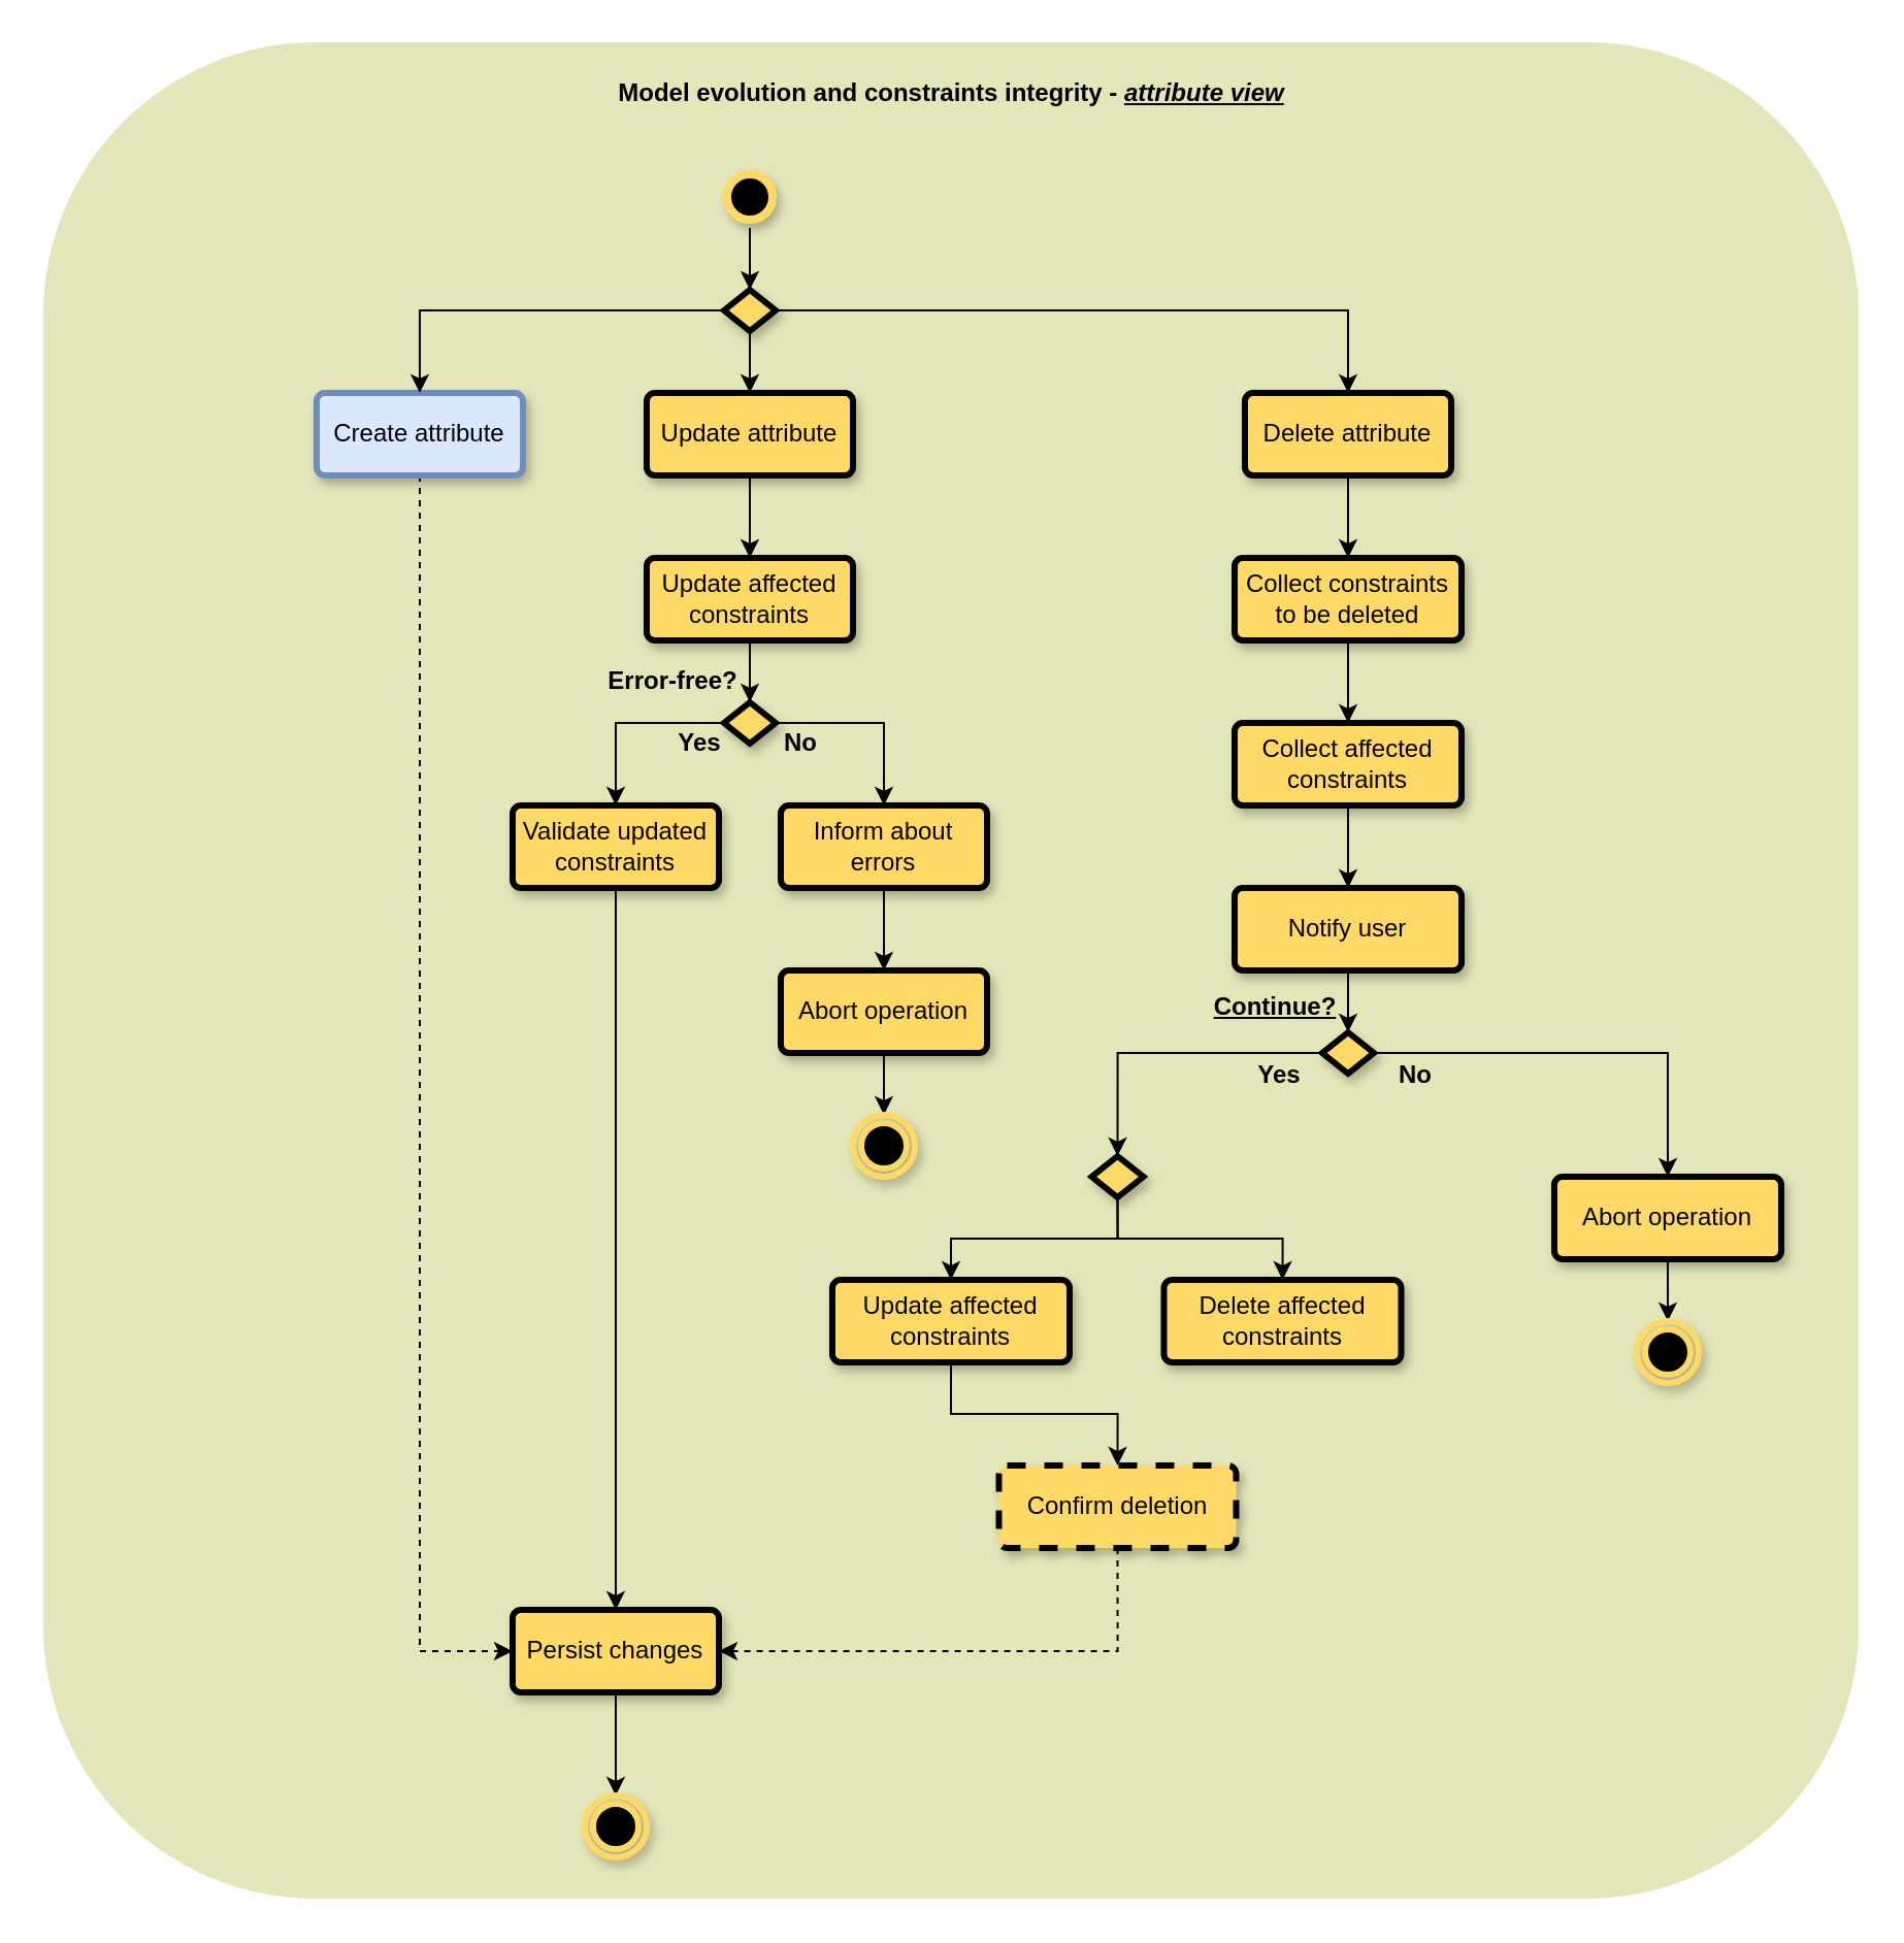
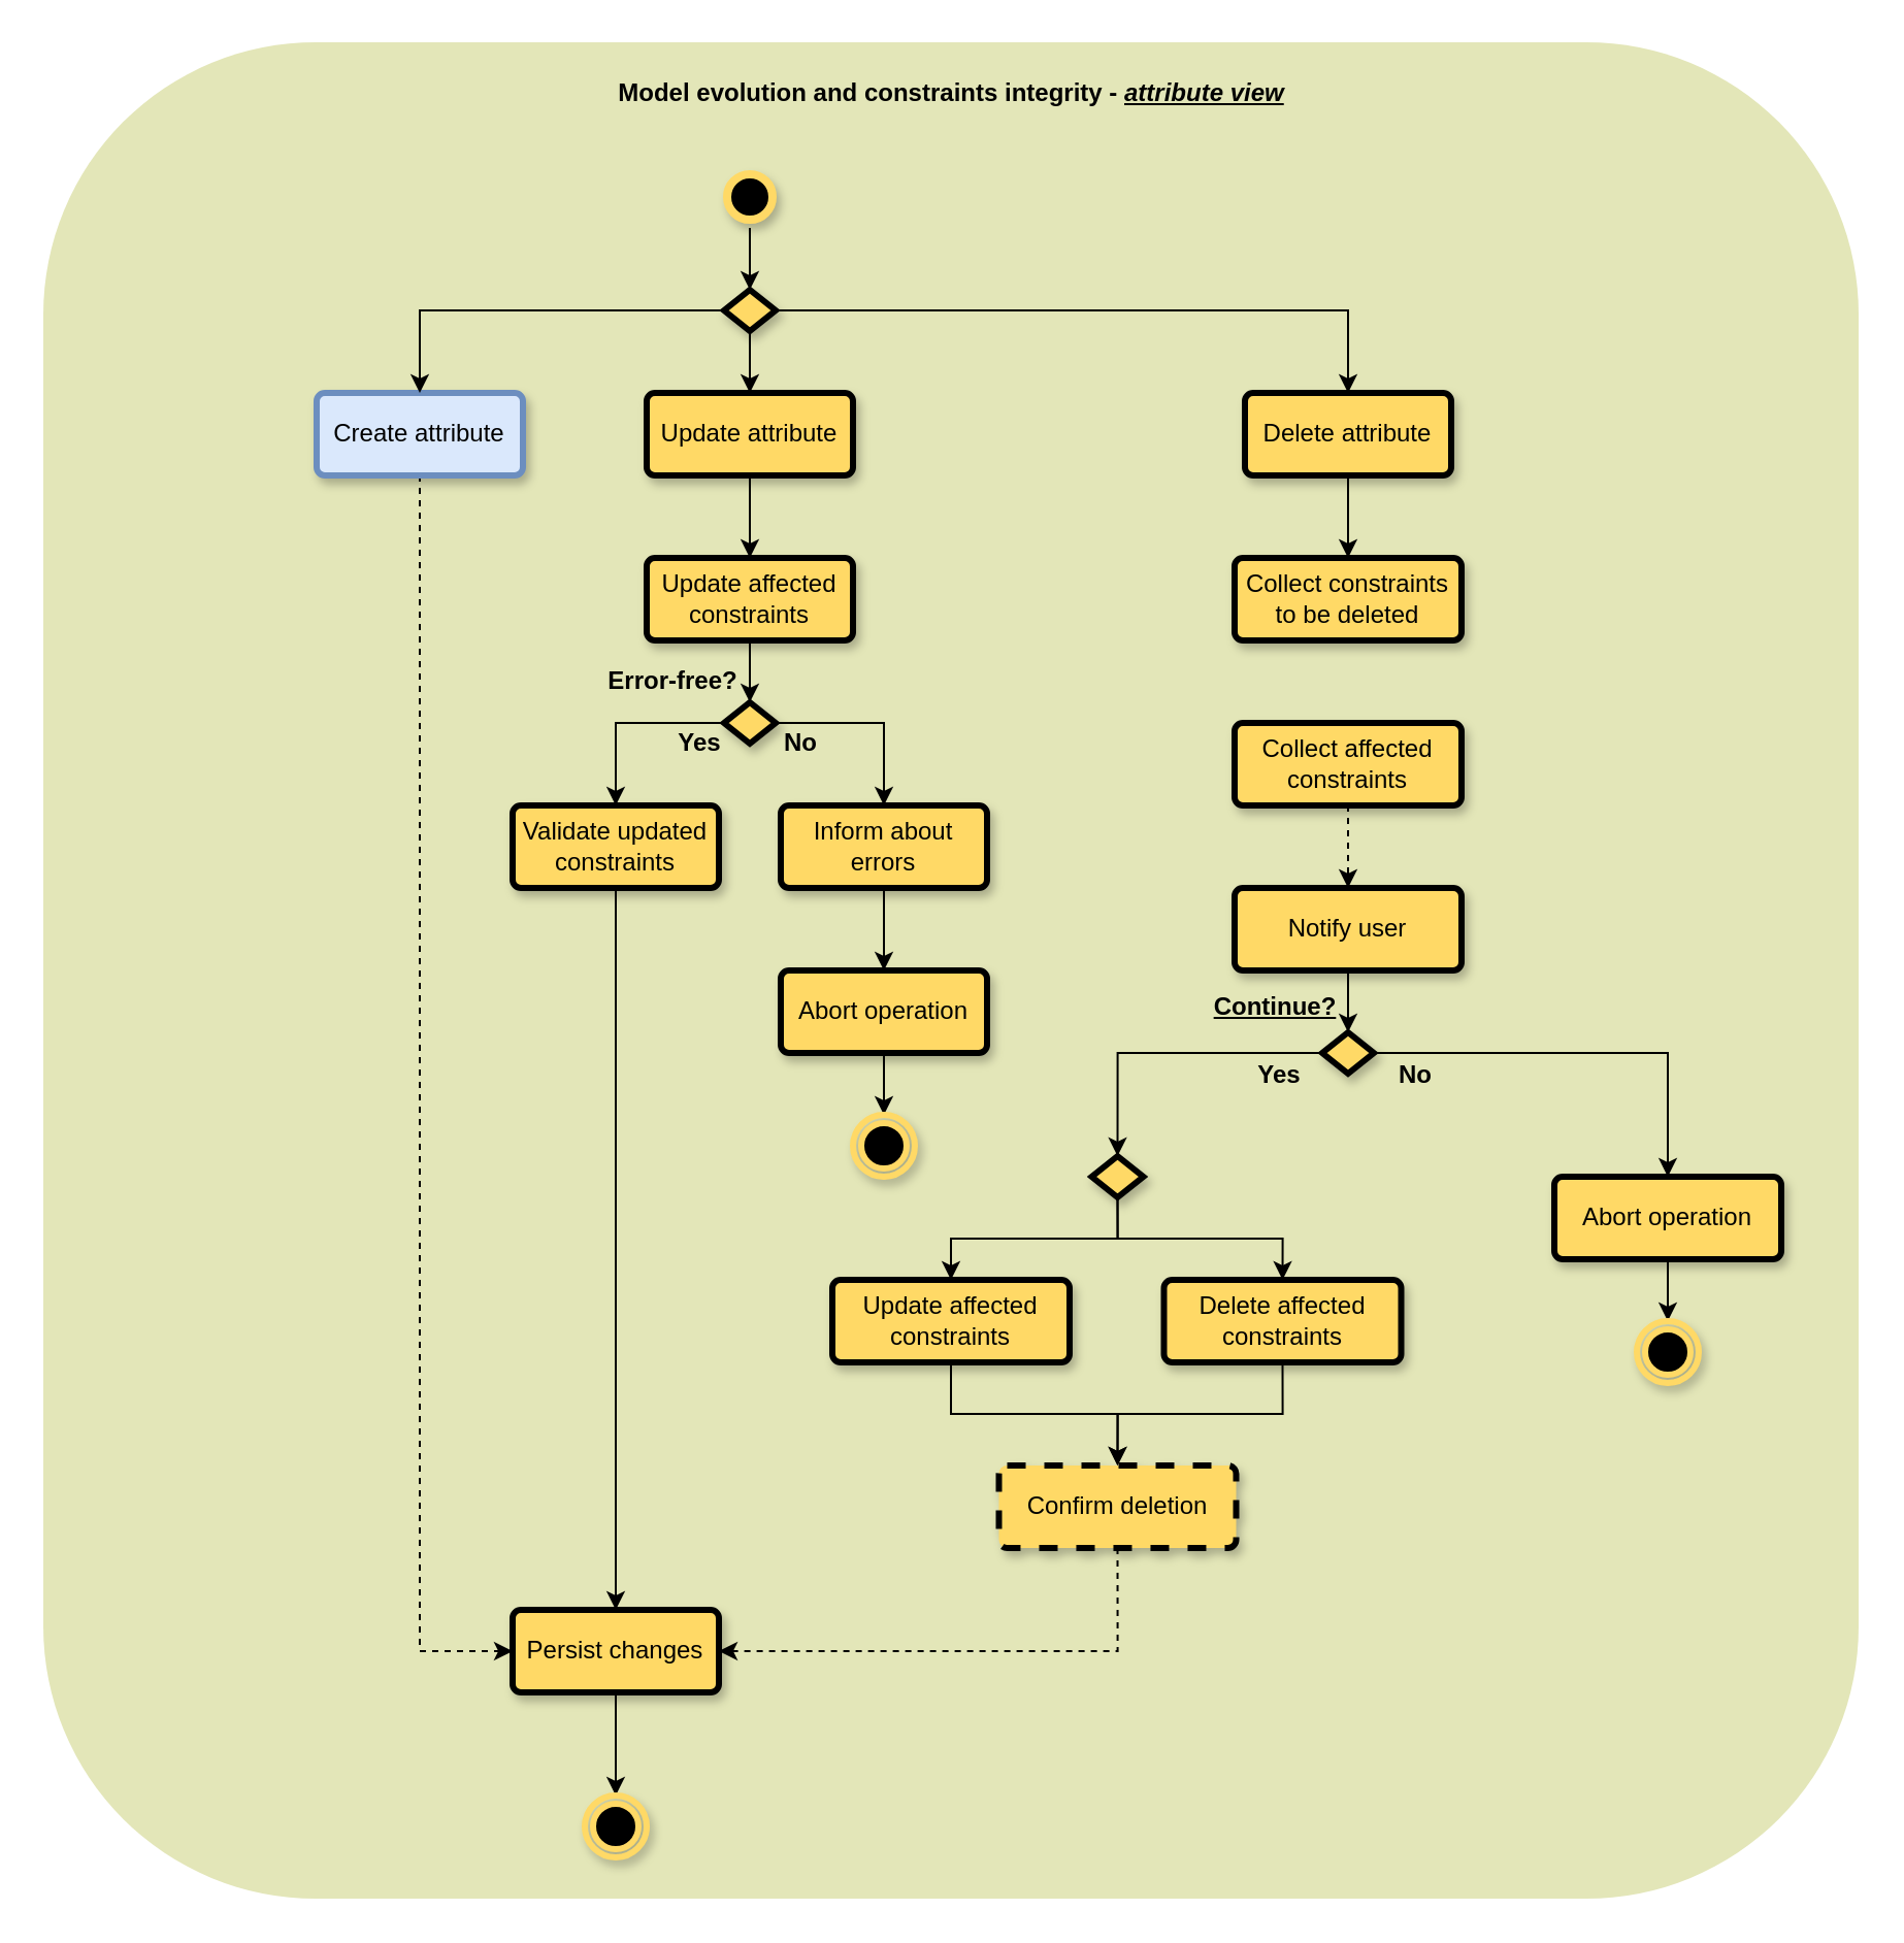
- <mxCell id="31" style="edgeStyle=orthogonalEdgeStyle;rounded=0;orthogonalLoop=1;jettySize=auto;html=1;exitX=0.5;exitY=1;exitDx=0;exitDy=0;entryX=0.5;entryY=0;entryDx=0;entryDy=0;" parent="1" source="32" target="34" edge="1"><mxGeometry relative="1" as="geometry" /></mxCell>
- <mxCell id="33" style="edgeStyle=orthogonalEdgeStyle;rounded=0;orthogonalLoop=1;jettySize=auto;html=1;exitX=0.5;exitY=1;exitDx=0;exitDy=0;entryX=0.5;entryY=0;entryDx=0;entryDy=0;" parent="1" source="34" target="36" edge="1"><mxGeometry relative="1" as="geometry" /></mxCell>
+ <mxCell id="33" style="edgeStyle=orthogonalEdgeStyle;rounded=0;orthogonalLoop=1;jettySize=auto;html=1;exitX=0.5;exitY=1;exitDx=0;exitDy=0;entryX=0.5;entryY=0;entryDx=0;entryDy=0;dashed=1;" parent="1" source="34" target="36" edge="1"><mxGeometry relative="1" as="geometry" /></mxCell>
+ <mxCell id="44" style="edgeStyle=orthogonalEdgeStyle;rounded=0;orthogonalLoop=1;jettySize=auto;html=1;exitX=0.5;exitY=1;exitDx=0;exitDy=0;entryX=0.5;entryY=0;entryDx=0;entryDy=0;" parent="1" source="45" target="47" edge="1"><mxGeometry relative="1" as="geometry" /></mxCell>
